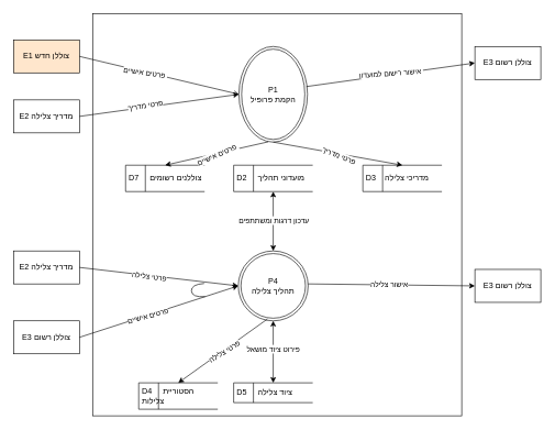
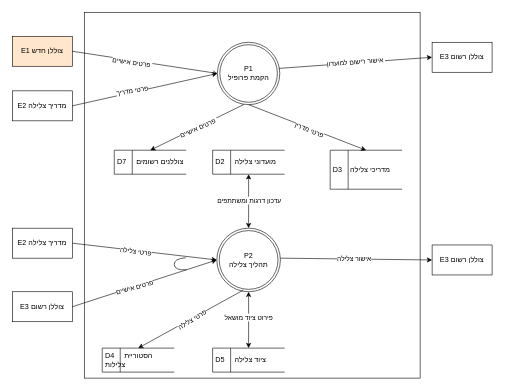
- <mxCell id="10" value="P1&lt;br style=&quot;border-color: var(--border-color);&quot;&gt;הקמת פרופיל" style="ellipse;shape=doubleEllipse;html=1;dashed=0;whiteSpace=wrap;aspect=fixed;" parent="1" vertex="1"><mxGeometry x="362" y="70" width="104" height="145" as="geometry" /></mxCell>
+ <mxCell id="10" value="P1&lt;br style=&quot;border-color: var(--border-color);&quot;&gt;הקמת פרופיל" style="ellipse;shape=doubleEllipse;html=1;dashed=0;whiteSpace=wrap;aspect=fixed;" parent="1" vertex="1"><mxGeometry x="362" y="70" width="104" height="104" as="geometry" /></mxCell>
- <mxCell id="19" value="D2&amp;nbsp; &amp;nbsp; &amp;nbsp;מועדוני תהליך" style="html=1;dashed=0;whiteSpace=wrap;shape=mxgraph.dfd.dataStoreID;align=left;spacingLeft=3;points=[[0,0],[0.5,0],[1,0],[0,0.5],[1,0.5],[0,1],[0.5,1],[1,1]];" parent="1" vertex="1"><mxGeometry x="354" y="250" width="120" height="40" as="geometry" /></mxCell>
+ <mxCell id="19" value="D2&amp;nbsp; &amp;nbsp; &amp;nbsp;מועדוני צלילה" style="html=1;dashed=0;whiteSpace=wrap;shape=mxgraph.dfd.dataStoreID;align=left;spacingLeft=3;points=[[0,0],[0.5,0],[1,0],[0,0.5],[1,0.5],[0,1],[0.5,1],[1,1]];" parent="1" vertex="1"><mxGeometry x="354" y="250" width="120" height="40" as="geometry" /></mxCell>
- <mxCell id="13" value="D3&amp;nbsp; &amp;nbsp; מדריכי צלילה" style="html=1;dashed=0;whiteSpace=wrap;shape=mxgraph.dfd.dataStoreID;align=left;spacingLeft=3;points=[[0,0],[0.5,0],[1,0],[0,0.5],[1,0.5],[0,1],[0.5,1],[1,1]];" parent="1" vertex="1"><mxGeometry x="550" y="250" width="120" height="40" as="geometry" /></mxCell>
+ <mxCell id="13" value="D3&amp;nbsp; &amp;nbsp; מדריכי צלילה" style="html=1;dashed=0;whiteSpace=wrap;shape=mxgraph.dfd.dataStoreID;align=left;spacingLeft=3;points=[[0,0],[0.5,0],[1,0],[0,0.5],[1,0.5],[0,1],[0.5,1],[1,1]];" parent="1" vertex="1"><mxGeometry x="550" y="250" width="120" height="65" as="geometry" /></mxCell>
- <mxCell id="20" value="P4&lt;br&gt;תהליך צלילה" style="ellipse;shape=doubleEllipse;html=1;dashed=0;whiteSpace=wrap;aspect=fixed;" parent="1" vertex="1"><mxGeometry x="361" y="380" width="106" height="106" as="geometry" /></mxCell>
+ <mxCell id="20" value="P2&lt;br&gt;תהליך צלילה" style="ellipse;shape=doubleEllipse;html=1;dashed=0;whiteSpace=wrap;aspect=fixed;" parent="1" vertex="1"><mxGeometry x="361" y="380" width="106" height="106" as="geometry" /></mxCell>
- <mxCell id="34" value="D5&amp;nbsp; &amp;nbsp; &amp;nbsp;ציוד צלילה" style="html=1;dashed=0;whiteSpace=wrap;shape=mxgraph.dfd.dataStoreID;align=left;spacingLeft=3;points=[[0,0],[0.5,0],[1,0],[0,0.5],[1,0.5],[0,1],[0.5,1],[1,1]];" parent="1" vertex="1"><mxGeometry x="354" y="580" width="120" height="30" as="geometry" /></mxCell>
+ <mxCell id="34" value="D5&amp;nbsp; &amp;nbsp; &amp;nbsp;ציוד צלילה" style="html=1;dashed=0;whiteSpace=wrap;shape=mxgraph.dfd.dataStoreID;align=left;spacingLeft=3;points=[[0,0],[0.5,0],[1,0],[0,0.5],[1,0.5],[0,1],[0.5,1],[1,1]];" parent="1" vertex="1"><mxGeometry x="354" y="580" width="120" height="40" as="geometry" /></mxCell>
- <mxCell id="28" value="D4&amp;nbsp; &amp;nbsp; &amp;nbsp;הסטוריית צלילות" style="html=1;dashed=0;whiteSpace=wrap;shape=mxgraph.dfd.dataStoreID;align=left;spacingLeft=3;points=[[0,0],[0.5,0],[1,0],[0,0.5],[1,0.5],[0,1],[0.5,1],[1,1]];" parent="1" vertex="1"><mxGeometry x="209.94" y="580" width="120" height="40" as="geometry" /></mxCell>
+ <mxCell id="28" value="D4&amp;nbsp; &amp;nbsp; &amp;nbsp;הסטוריית צלילות" style="html=1;dashed=0;whiteSpace=wrap;shape=mxgraph.dfd.dataStoreID;align=left;spacingLeft=3;points=[[0,0],[0.5,0],[1,0],[0,0.5],[1,0.5],[0,1],[0.5,1],[1,1]];" parent="1" vertex="1"><mxGeometry x="169.94" y="580" width="120" height="40" as="geometry" /></mxCell>
